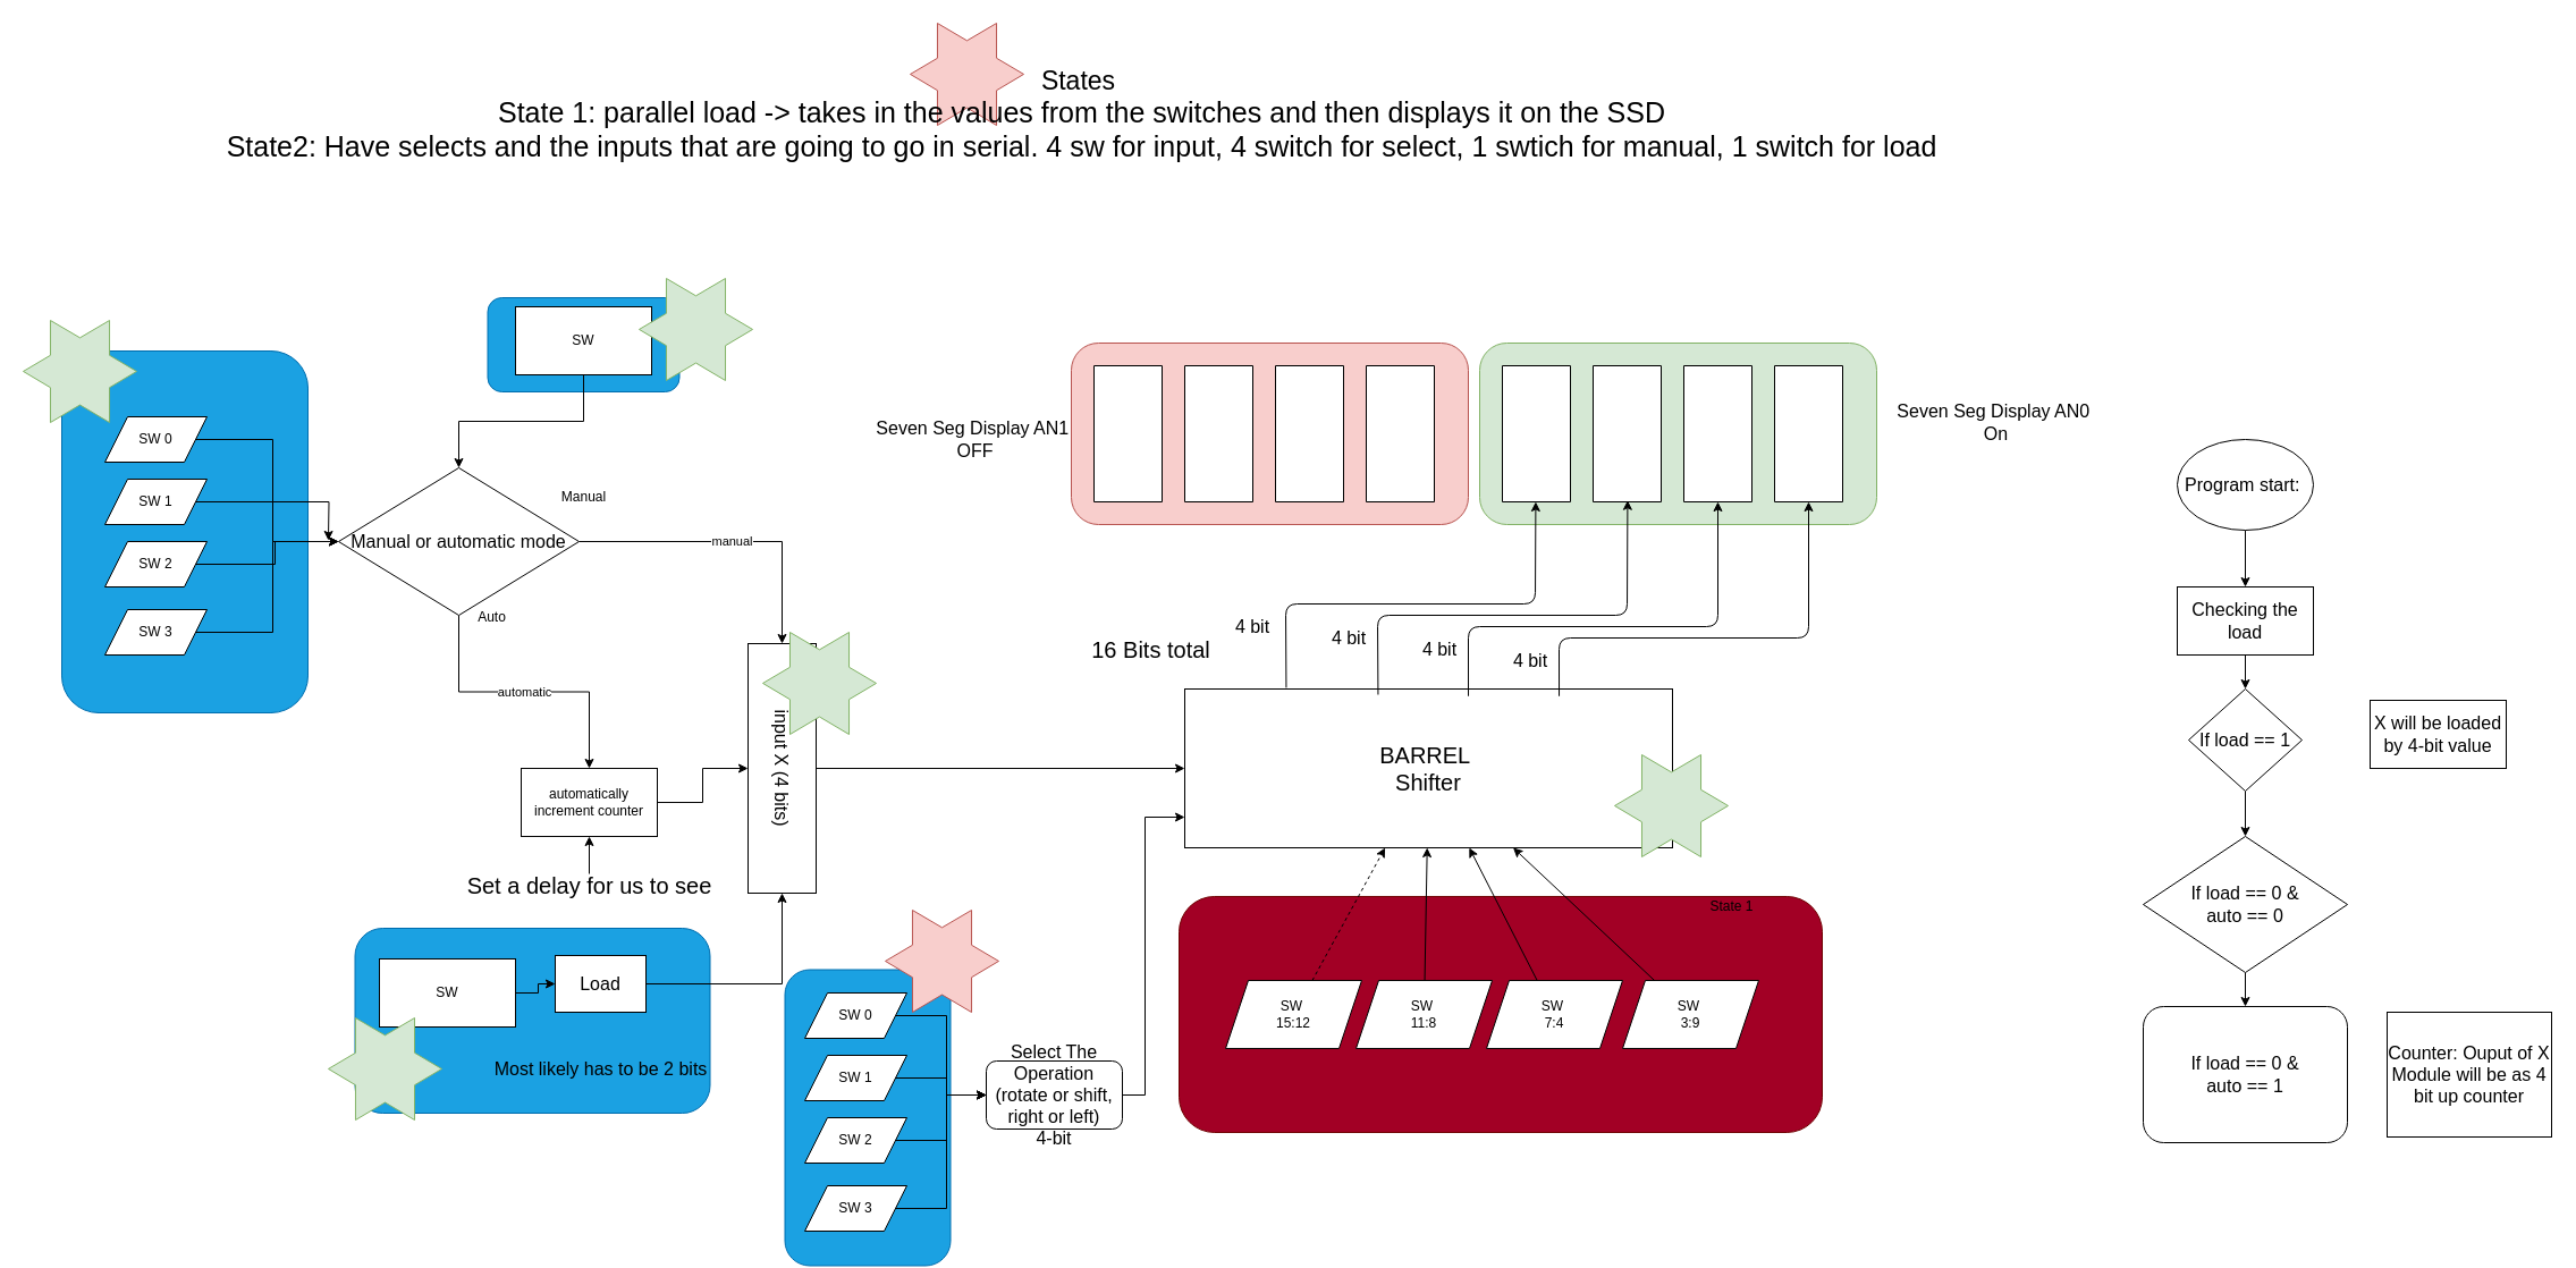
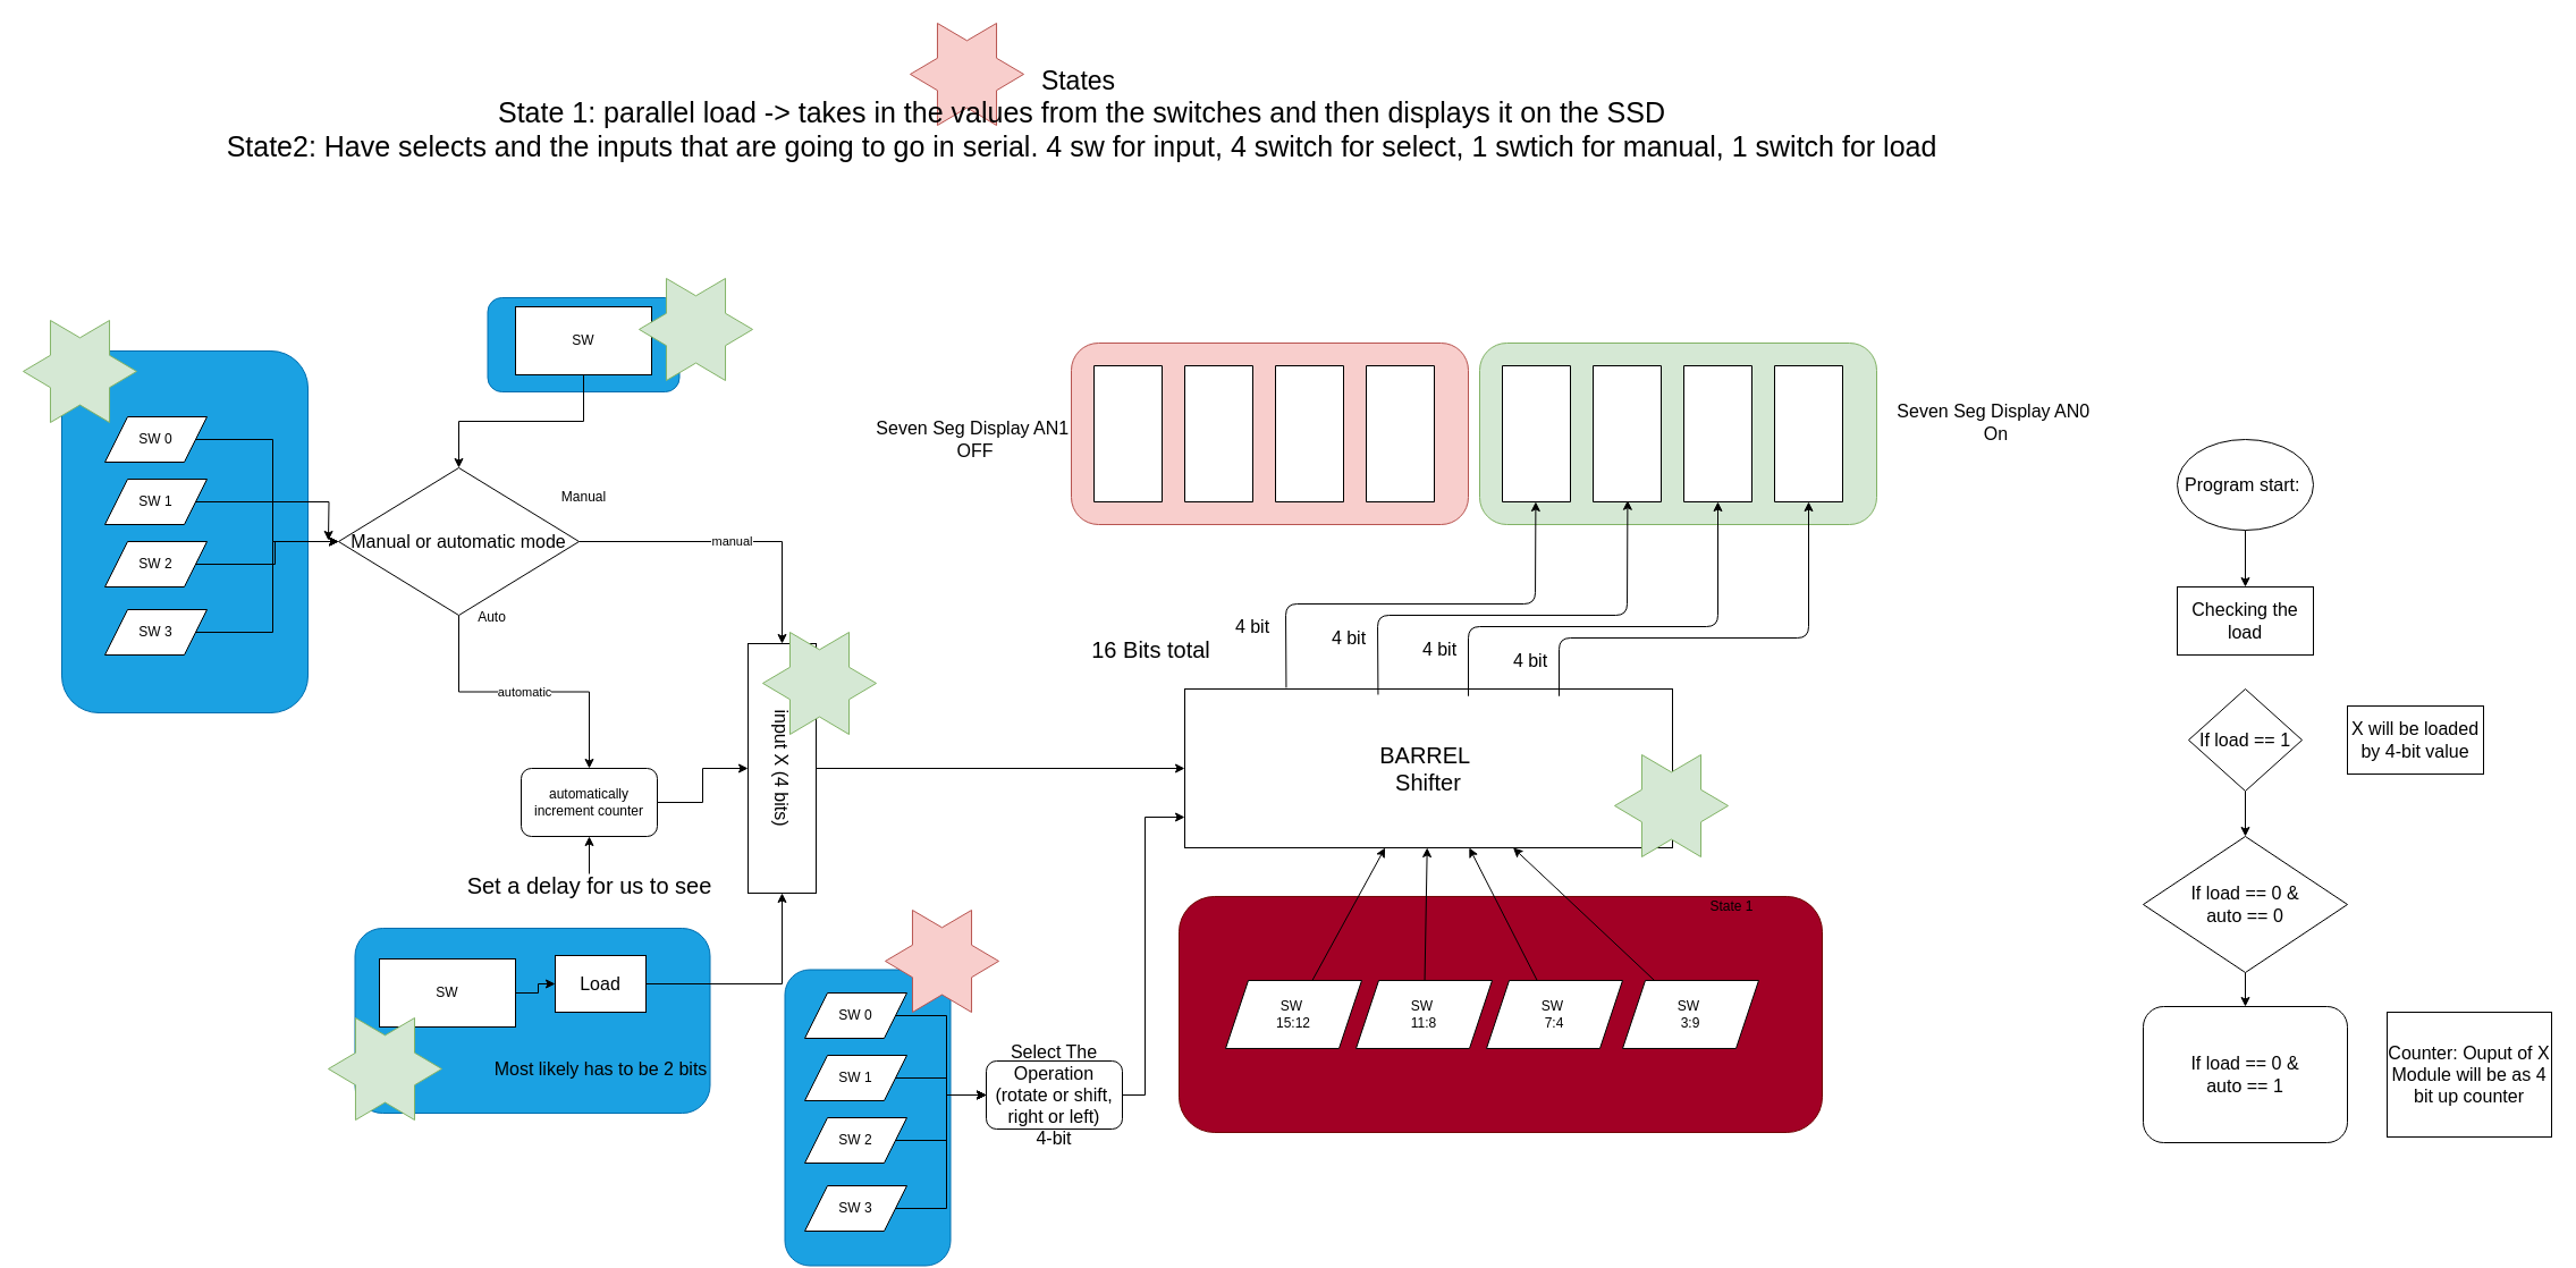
- <mxCell id="55" style="edgeStyle=orthogonalEdgeStyle;rounded=0;orthogonalLoop=1;jettySize=auto;html=1;fontSize=16;" parent="1" source="56" target="58" edge="1"><mxGeometry relative="1" as="geometry" /></mxCell>
- <mxCell id="59" value="X will be loaded by 4-bit value" style="rounded=0;whiteSpace=wrap;html=1;fontSize=16;" parent="1" vertex="1"><mxGeometry x="2089" y="617" width="120" height="60" as="geometry" /></mxCell>
+ <mxCell id="59" value="X will be loaded by 4-bit value" style="rounded=0;whiteSpace=wrap;html=1;fontSize=16;" parent="1" vertex="1"><mxGeometry x="2069" y="622" width="120" height="60" as="geometry" /></mxCell>
- <mxCell id="66" value="automatically increment counter" style="rounded=0;whiteSpace=wrap;html=1;" parent="1" vertex="1"><mxGeometry x="459" y="677" width="120" height="60" as="geometry" /></mxCell>
+ <mxCell id="66" value="automatically increment counter" style="whiteSpace=wrap;html=1;rounded=1;" parent="1" vertex="1"><mxGeometry x="459" y="677" width="120" height="60" as="geometry" /></mxCell>
- <mxCell id="30" value="" style="endArrow=classic;html=1;dashed=1;" parent="1" source="26" target="20" edge="1"><mxGeometry width="50" height="50" relative="1" as="geometry"><mxPoint x="1145" y="858.98" as="sourcePoint" /><mxPoint x="1145" y="759.98" as="targetPoint" /></mxGeometry></mxCell>
+ <mxCell id="30" value="" style="endArrow=classic;html=1;" parent="1" source="26" target="20" edge="1"><mxGeometry width="50" height="50" relative="1" as="geometry"><mxPoint x="1145" y="858.98" as="sourcePoint" /><mxPoint x="1145" y="759.98" as="targetPoint" /></mxGeometry></mxCell>
